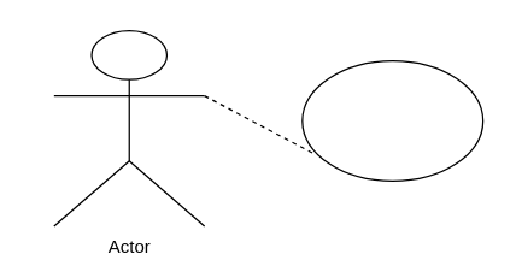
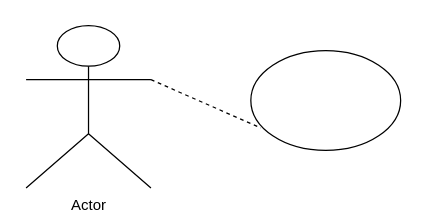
- <mxCell id="2" value="Actor" style="shape=umlActor;verticalLabelPosition=bottom;verticalAlign=top;html=1;outlineConnect=0;" vertex="1" parent="1"><mxGeometry x="35" y="20" width="100" height="130" as="geometry" /></mxCell>
+ <mxCell id="2" value="Actor" style="shape=umlActor;verticalLabelPosition=bottom;verticalAlign=top;html=1;outlineConnect=0;" vertex="1" parent="1"><mxGeometry x="20" y="20" width="100" height="130" as="geometry" /></mxCell>
